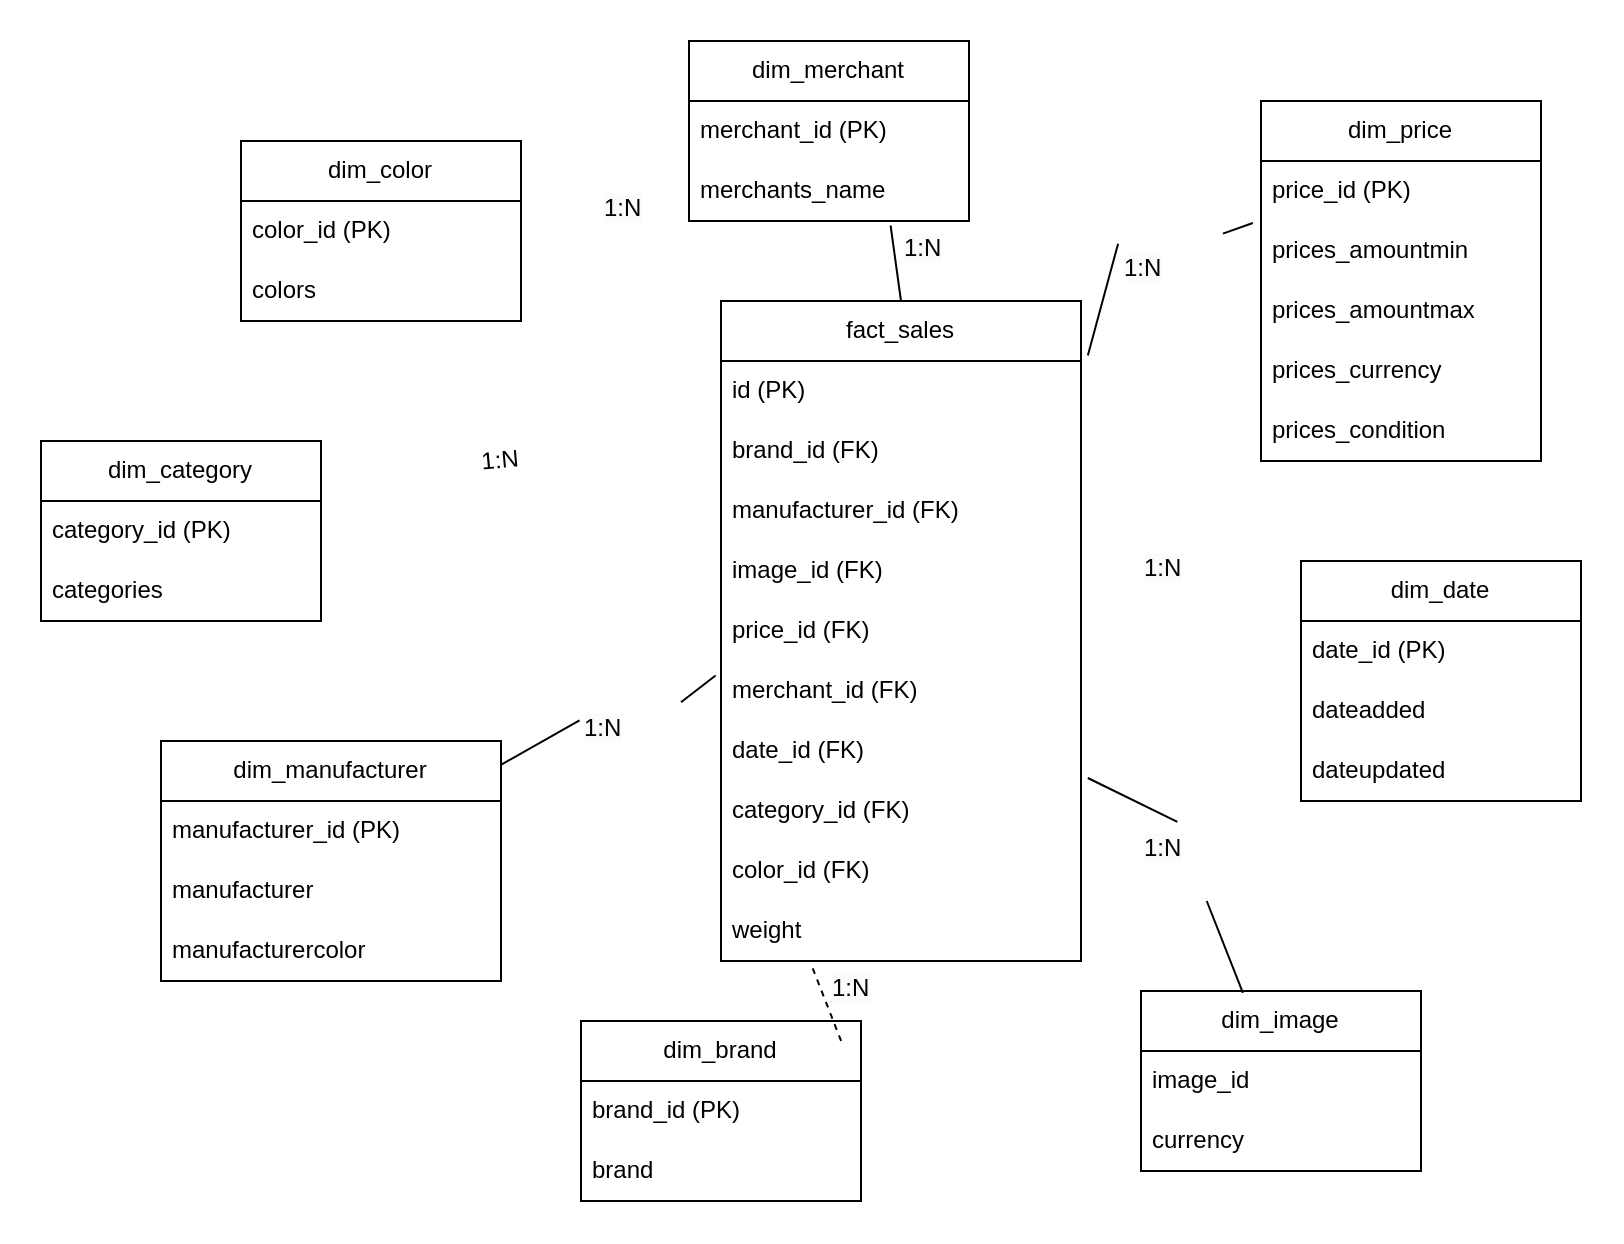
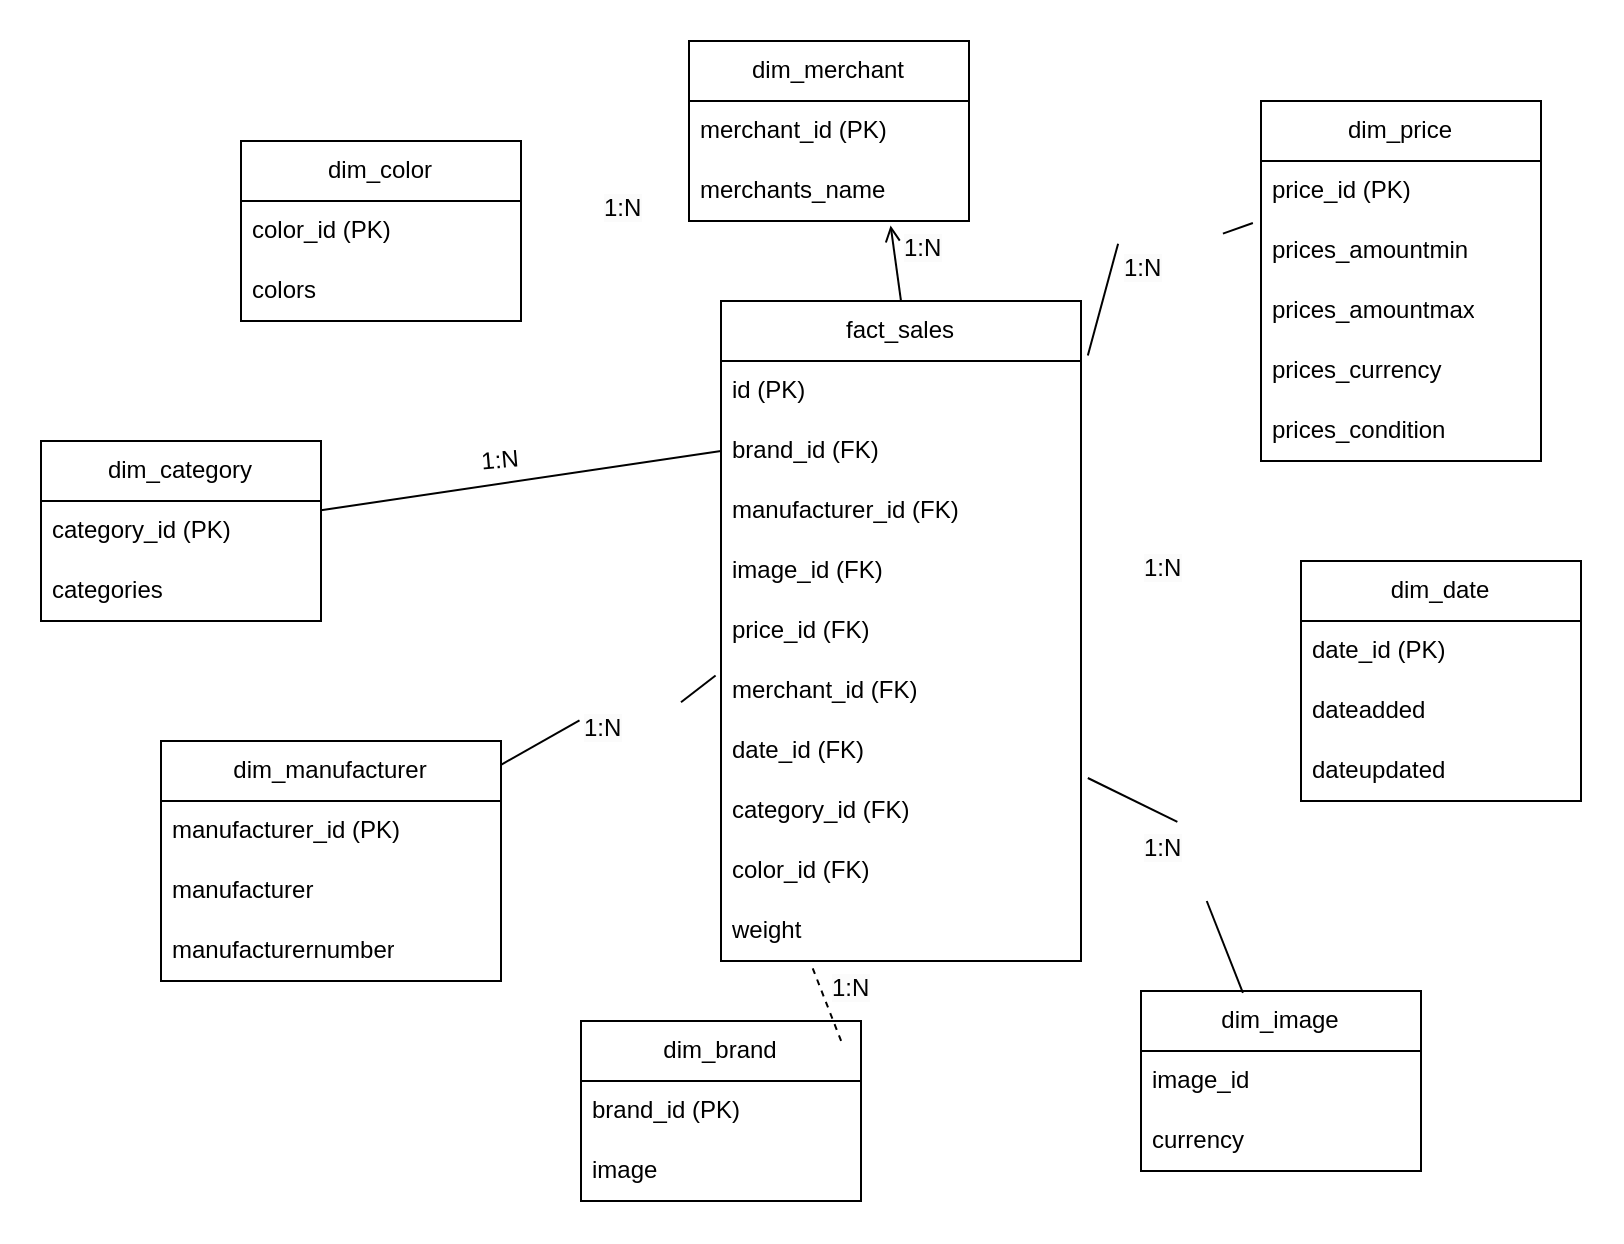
- <mxCell id="47" value="" style="endArrow=none;html=1;rounded=0;entryX=0.72;entryY=1.075;entryDx=0;entryDy=0;entryPerimeter=0;exitX=0.5;exitY=0;exitDx=0;exitDy=0;" edge="1" parent="1" source="25" target="14"><mxGeometry width="50" height="50" relative="1" as="geometry"><mxPoint x="390" y="360" as="sourcePoint" /><mxPoint x="440" y="310" as="targetPoint" /></mxGeometry></mxCell>
+ <mxCell id="47" value="" style="endArrow=open;html=1;rounded=0;entryX=0.72;entryY=1.075;entryDx=0;entryDy=0;entryPerimeter=0;exitX=0.5;exitY=0;exitDx=0;exitDy=0;" edge="1" parent="1" source="25" target="14"><mxGeometry width="50" height="50" relative="1" as="geometry"><mxPoint x="390" y="360" as="sourcePoint" /><mxPoint x="440" y="310" as="targetPoint" /></mxGeometry></mxCell>
+ <mxCell id="42" value="" style="endArrow=none;html=1;rounded=0;exitX=0;exitY=0.5;exitDx=0;exitDy=0;" edge="1" parent="1" source="27" target="5"><mxGeometry width="50" height="50" relative="1" as="geometry"><mxPoint x="330" y="390" as="sourcePoint" /><mxPoint x="440" y="310" as="targetPoint" /></mxGeometry></mxCell>
- <mxCell id="24" value="manufacturer&lt;span class=&quot;hljs-emphasis&quot;&gt;color&lt;/span&gt;" style="text;strokeColor=none;fillColor=none;align=left;verticalAlign=middle;spacingLeft=4;spacingRight=4;overflow=hidden;points=[[0,0.5],[1,0.5]];portConstraint=eastwest;rotatable=0;whiteSpace=wrap;html=1;" vertex="1" parent="21"><mxGeometry y="90" width="170" height="30" as="geometry" /></mxCell>
+ <mxCell id="24" value="manufacturer&lt;span class=&quot;hljs-emphasis&quot;&gt;number&lt;/span&gt;" style="text;strokeColor=none;fillColor=none;align=left;verticalAlign=middle;spacingLeft=4;spacingRight=4;overflow=hidden;points=[[0,0.5],[1,0.5]];portConstraint=eastwest;rotatable=0;whiteSpace=wrap;html=1;" vertex="1" parent="21"><mxGeometry y="90" width="170" height="30" as="geometry" /></mxCell>
- <mxCell id="38" value="brand" style="text;strokeColor=none;fillColor=none;align=left;verticalAlign=middle;spacingLeft=4;spacingRight=4;overflow=hidden;points=[[0,0.5],[1,0.5]];portConstraint=eastwest;rotatable=0;whiteSpace=wrap;html=1;" vertex="1" parent="36"><mxGeometry y="60" width="140" height="30" as="geometry" /></mxCell>
+ <mxCell id="38" value="image" style="text;strokeColor=none;fillColor=none;align=left;verticalAlign=middle;spacingLeft=4;spacingRight=4;overflow=hidden;points=[[0,0.5],[1,0.5]];portConstraint=eastwest;rotatable=0;whiteSpace=wrap;html=1;" vertex="1" parent="36"><mxGeometry y="60" width="140" height="30" as="geometry" /></mxCell>
